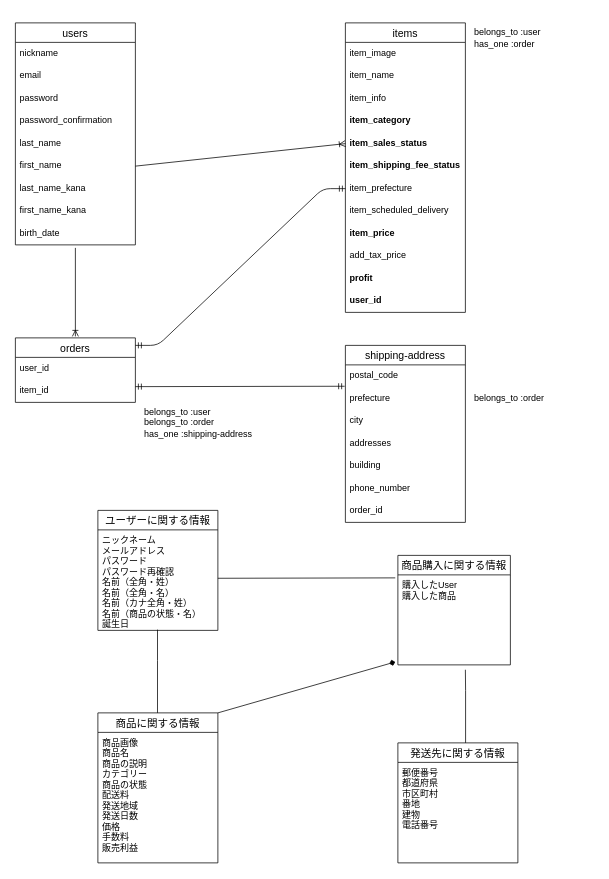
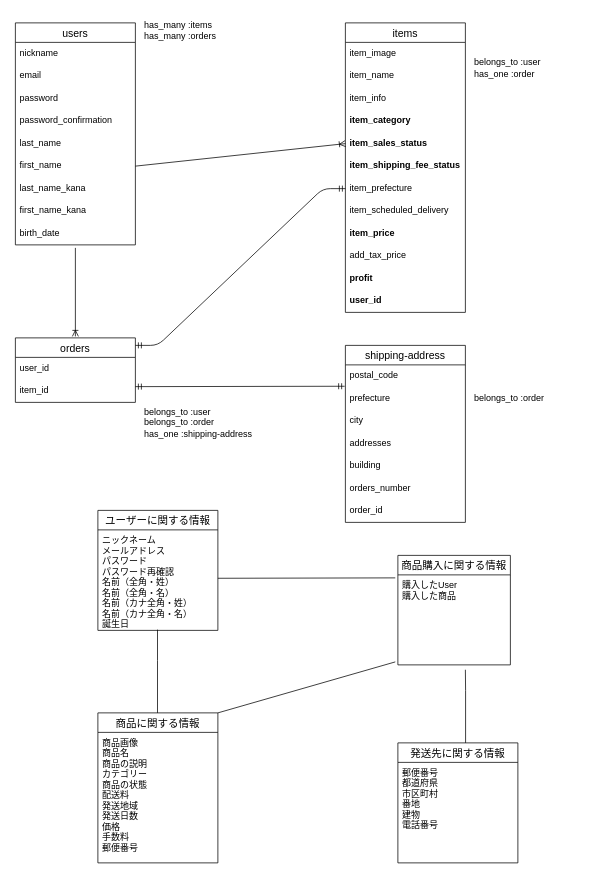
+ <mxCell id="51" value="has_many :items&lt;br&gt;has_many :orders" style="text;html=1;strokeColor=none;fillColor=none;align=left;verticalAlign=middle;whiteSpace=wrap;rounded=0;" vertex="1" parent="1"><mxGeometry x="190" y="20" width="160" height="40" as="geometry" /></mxCell>
- <mxCell id="52" value="belongs_to :user&lt;br&gt;has_one :order" style="text;html=1;strokeColor=none;fillColor=none;align=left;verticalAlign=middle;whiteSpace=wrap;rounded=0;" vertex="1" parent="1"><mxGeometry x="630" y="30" width="160" height="40" as="geometry" /></mxCell>
+ <mxCell id="52" value="belongs_to :user&lt;br&gt;has_one :order" style="text;html=1;strokeColor=none;fillColor=none;align=left;verticalAlign=middle;whiteSpace=wrap;rounded=0;" vertex="1" parent="1"><mxGeometry x="630" y="70" width="160" height="40" as="geometry" /></mxCell>
- <mxCell id="46" value="phone_number" style="text;strokeColor=none;fillColor=none;spacingLeft=4;spacingRight=4;overflow=hidden;rotatable=0;points=[[0,0.5],[1,0.5]];portConstraint=eastwest;fontSize=12;" parent="40" vertex="1"><mxGeometry y="176" width="160" height="30" as="geometry" /></mxCell>
+ <mxCell id="46" value="orders_number" style="text;strokeColor=none;fillColor=none;spacingLeft=4;spacingRight=4;overflow=hidden;rotatable=0;points=[[0,0.5],[1,0.5]];portConstraint=eastwest;fontSize=12;" parent="40" vertex="1"><mxGeometry y="176" width="160" height="30" as="geometry" /></mxCell>
- <mxCell id="29" value="ニックネーム&#10;メールアドレス&#10;パスワード&#10;パスワード再確認&#10;名前（全角・姓）&#10;名前（全角・名）&#10;名前（カナ全角・姓）&#10;名前（商品の状態・名）&#10;誕生日&#10;&#10;" style="text;strokeColor=none;fillColor=none;spacingLeft=4;spacingRight=4;overflow=hidden;rotatable=0;points=[[0,0.5],[1,0.5]];portConstraint=eastwest;fontSize=12;" parent="28" vertex="1"><mxGeometry y="26" width="160" height="134" as="geometry" /></mxCell>
+ <mxCell id="29" value="ニックネーム&#10;メールアドレス&#10;パスワード&#10;パスワード再確認&#10;名前（全角・姓）&#10;名前（全角・名）&#10;名前（カナ全角・姓）&#10;名前（カナ全角・名）&#10;誕生日&#10;&#10;" style="text;strokeColor=none;fillColor=none;spacingLeft=4;spacingRight=4;overflow=hidden;rotatable=0;points=[[0,0.5],[1,0.5]];portConstraint=eastwest;fontSize=12;" parent="28" vertex="1"><mxGeometry y="26" width="160" height="134" as="geometry" /></mxCell>
- <mxCell id="39" value="" style="endArrow=diamond;html=1;rounded=0;entryX=-0.023;entryY=0.967;entryDx=0;entryDy=0;entryPerimeter=0;exitX=1;exitY=0;exitDx=0;exitDy=0;" parent="1" source="32" target="35" edge="1"><mxGeometry relative="1" as="geometry"><mxPoint x="280" y="730.54" as="sourcePoint" /><mxPoint x="516.55" y="730" as="targetPoint" /></mxGeometry></mxCell>
+ <mxCell id="39" value="" style="endArrow=none;html=1;rounded=0;entryX=-0.023;entryY=0.967;entryDx=0;entryDy=0;entryPerimeter=0;exitX=1;exitY=0;exitDx=0;exitDy=0;" parent="1" source="32" target="35" edge="1"><mxGeometry relative="1" as="geometry"><mxPoint x="280" y="730.54" as="sourcePoint" /><mxPoint x="516.55" y="730" as="targetPoint" /></mxGeometry></mxCell>
- <mxCell id="33" value="商品画像&#10;商品名&#10;商品の説明&#10;カテゴリー&#10;商品の状態&#10;配送料&#10;発送地域&#10;発送日数&#10;価格&#10;手数料&#10;販売利益" style="text;strokeColor=none;fillColor=none;spacingLeft=4;spacingRight=4;overflow=hidden;rotatable=0;points=[[0,0.5],[1,0.5]];portConstraint=eastwest;fontSize=12;" parent="32" vertex="1"><mxGeometry y="26" width="160" height="174" as="geometry" /></mxCell>
+ <mxCell id="33" value="商品画像&#10;商品名&#10;商品の説明&#10;カテゴリー&#10;商品の状態&#10;配送料&#10;発送地域&#10;発送日数&#10;価格&#10;手数料&#10;郵便番号" style="text;strokeColor=none;fillColor=none;spacingLeft=4;spacingRight=4;overflow=hidden;rotatable=0;points=[[0,0.5],[1,0.5]];portConstraint=eastwest;fontSize=12;" parent="32" vertex="1"><mxGeometry y="26" width="160" height="174" as="geometry" /></mxCell>
